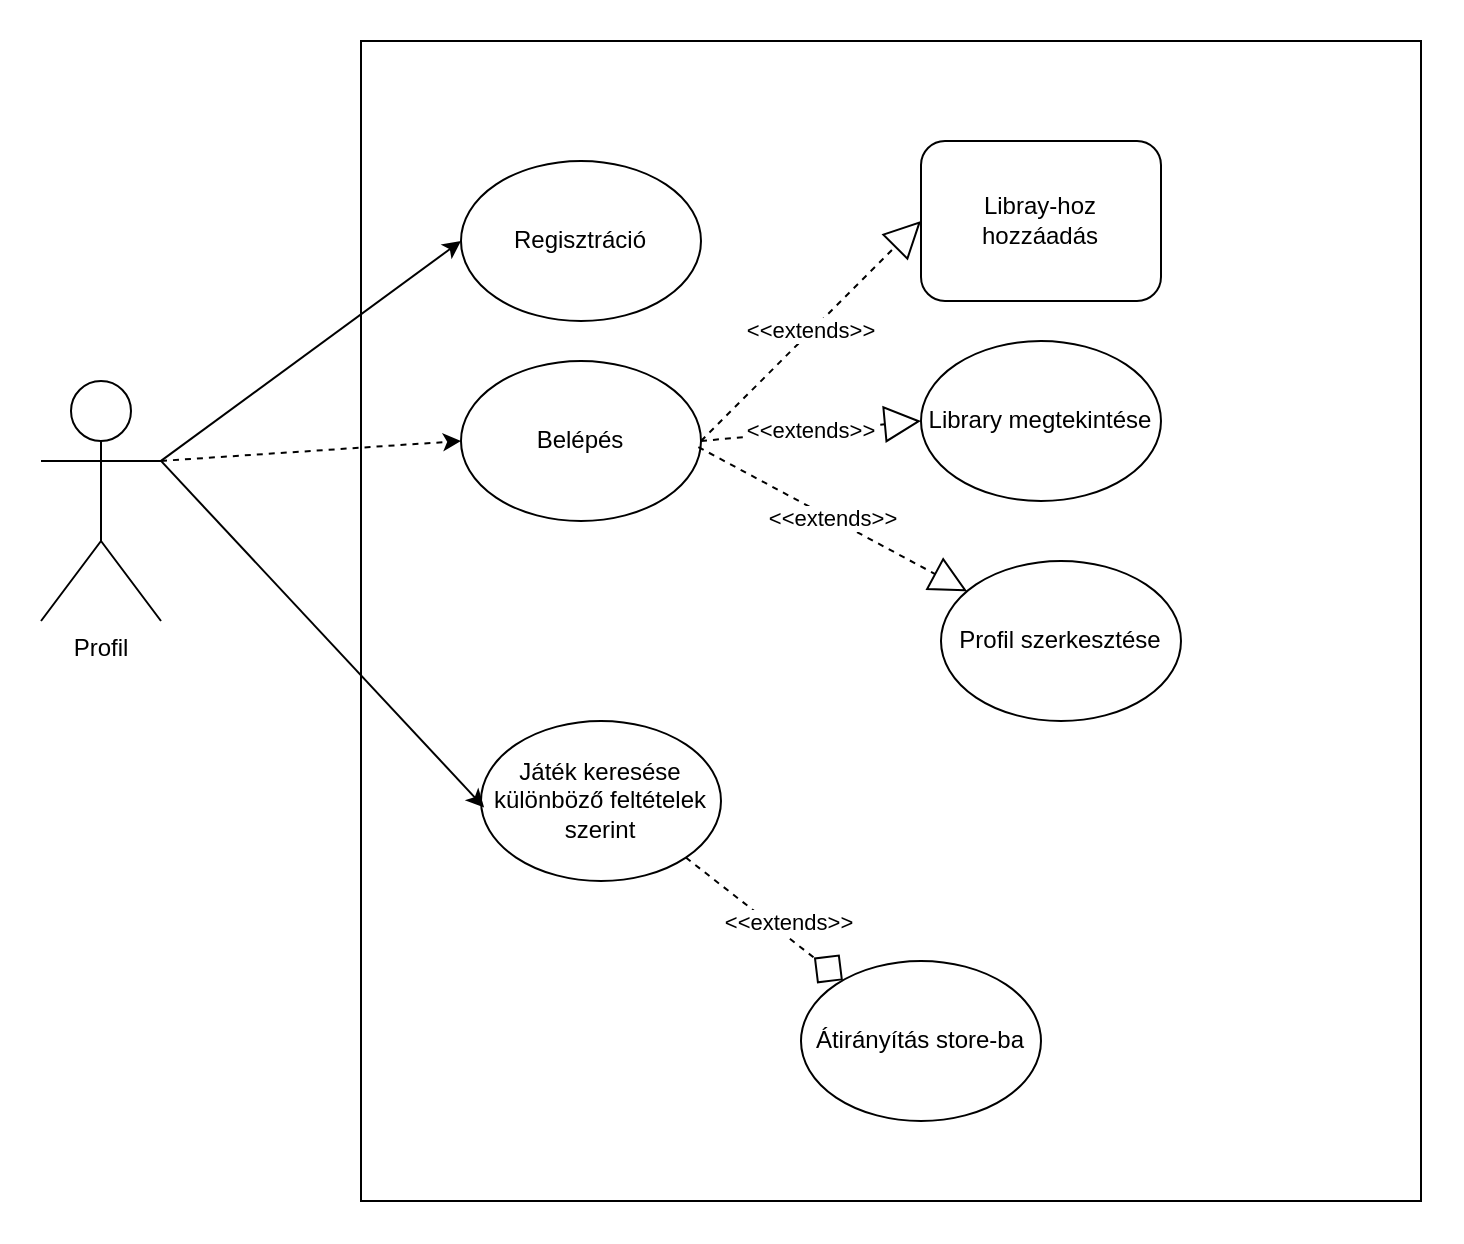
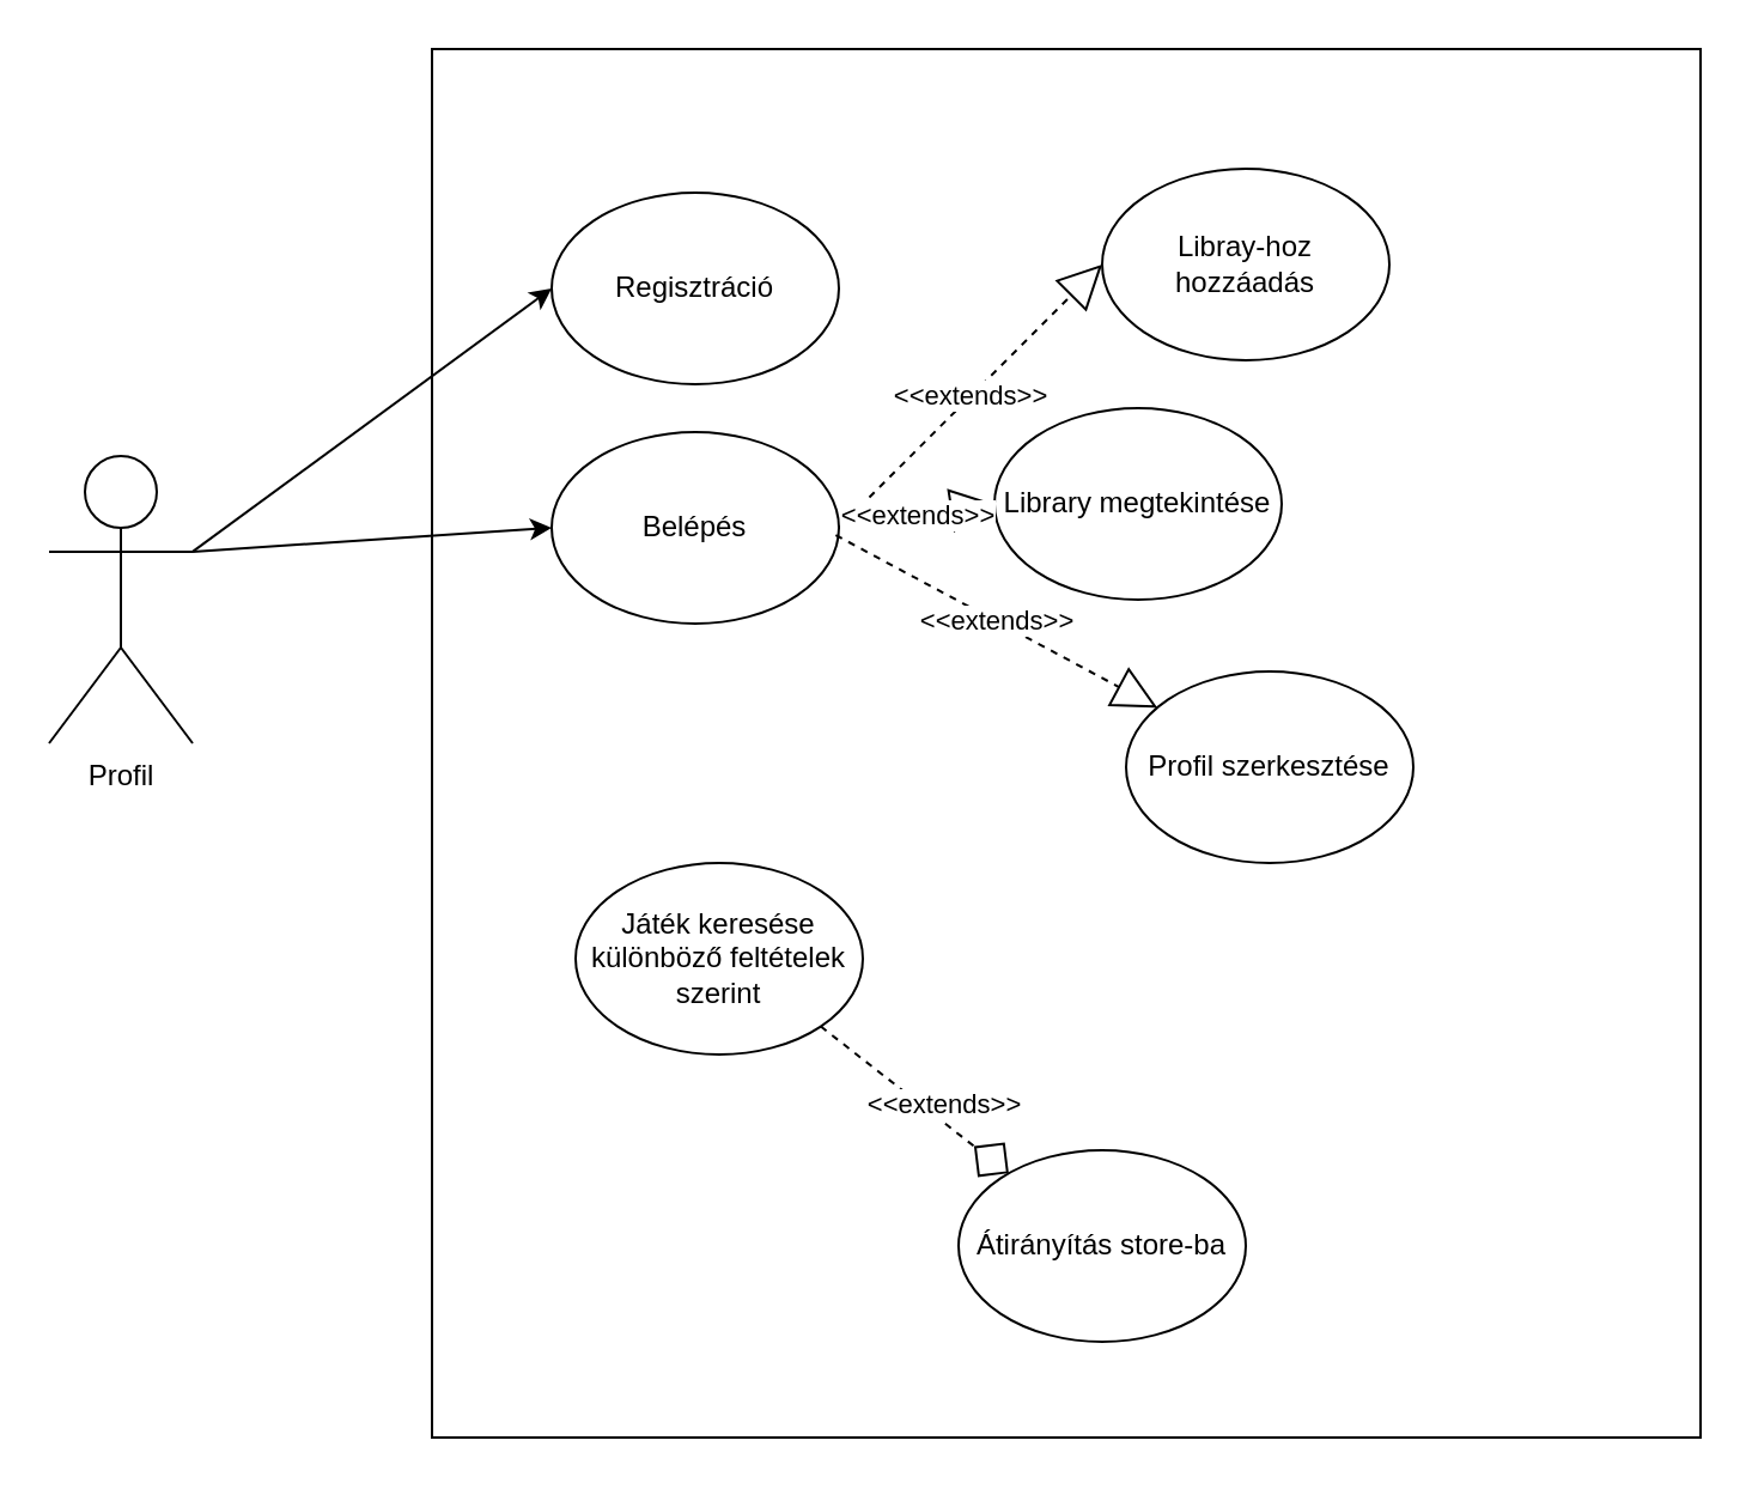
- <mxCell id="7" value="Libray-hoz&lt;br&gt;hozzáadás" style="whiteSpace=wrap;html=1;rounded=1;" vertex="1" parent="1"><mxGeometry x="460" y="70" width="120" height="80" as="geometry" /></mxCell>
+ <mxCell id="7" value="Libray-hoz&lt;br&gt;hozzáadás" style="ellipse;whiteSpace=wrap;html=1;" vertex="1" parent="1"><mxGeometry x="460" y="70" width="120" height="80" as="geometry" /></mxCell>
- <mxCell id="5" value="Library megtekintése" style="ellipse;whiteSpace=wrap;html=1;" vertex="1" parent="1"><mxGeometry x="460" y="170" width="120" height="80" as="geometry" /></mxCell>
+ <mxCell id="5" value="Library megtekintése" style="ellipse;whiteSpace=wrap;html=1;" vertex="1" parent="1"><mxGeometry x="415" y="170" width="120" height="80" as="geometry" /></mxCell>
- <mxCell id="16" value="" style="endArrow=classic;html=1;exitX=1;exitY=0.333;exitDx=0;exitDy=0;exitPerimeter=0;entryX=0;entryY=0.5;entryDx=0;entryDy=0;dashed=1;" edge="1" parent="1" source="2" target="9"><mxGeometry width="50" height="50" relative="1" as="geometry"><mxPoint x="690" y="189.996" as="sourcePoint" /><mxPoint x="470" y="315.71" as="targetPoint" /></mxGeometry></mxCell>
+ <mxCell id="16" value="" style="endArrow=classic;html=1;exitX=1;exitY=0.333;exitDx=0;exitDy=0;exitPerimeter=0;entryX=0;entryY=0.5;entryDx=0;entryDy=0;" edge="1" parent="1" source="2" target="9"><mxGeometry width="50" height="50" relative="1" as="geometry"><mxPoint x="690" y="189.996" as="sourcePoint" /><mxPoint x="470" y="315.71" as="targetPoint" /></mxGeometry></mxCell>
- <mxCell id="14" value="" style="endArrow=classic;html=1;entryX=0.013;entryY=0.54;entryDx=0;entryDy=0;entryPerimeter=0;exitX=1;exitY=0.333;exitDx=0;exitDy=0;exitPerimeter=0;" edge="1" parent="1" source="2" target="4"><mxGeometry width="50" height="50" relative="1" as="geometry"><mxPoint x="80" y="270" as="sourcePoint" /><mxPoint x="420" y="240" as="targetPoint" /></mxGeometry></mxCell>
